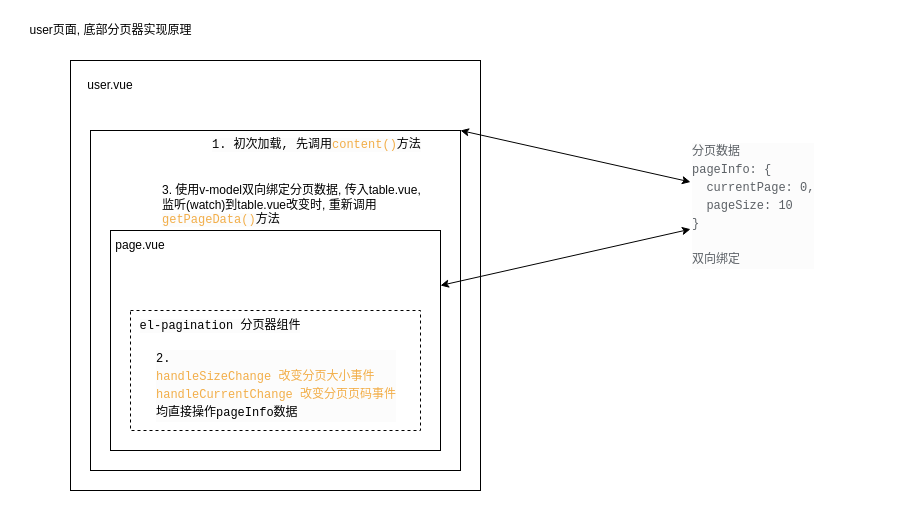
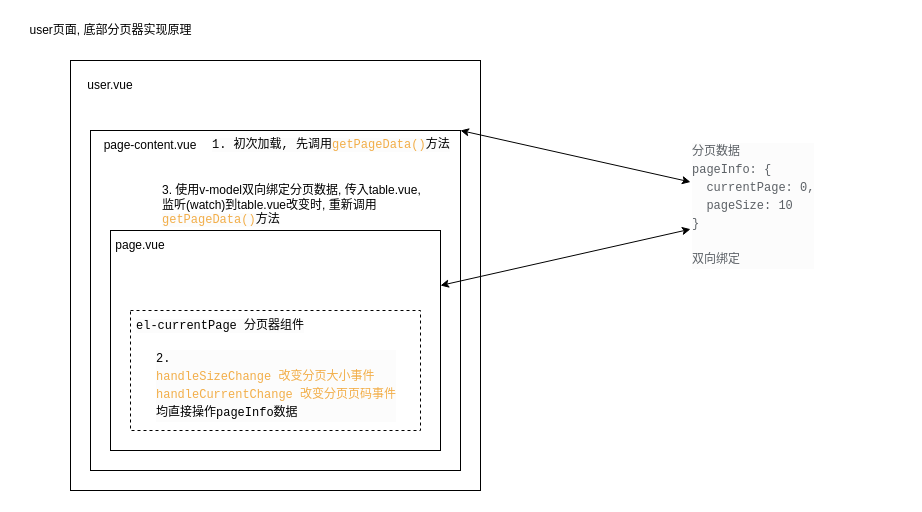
- <mxCell id="16" value="&lt;span style=&quot;font-family: &amp;#34;menlo&amp;#34; , &amp;#34;monaco&amp;#34; , &amp;#34;courier new&amp;#34; , monospace ; background-color: rgb(252 , 252 , 252)&quot;&gt;1. 初次加载, 先调用&lt;/span&gt;&lt;span style=&quot;font-size: 12px ; font-style: normal ; font-weight: 400 ; letter-spacing: normal ; text-align: left ; text-indent: 0px ; text-transform: none ; word-spacing: 0px ; color: rgb(242 , 174 , 73) ; background-color: rgb(252 , 252 , 252) ; font-family: &amp;#34;menlo&amp;#34; , &amp;#34;monaco&amp;#34; , &amp;#34;courier new&amp;#34; , monospace&quot;&gt;content()&lt;/span&gt;&lt;span style=&quot;color: rgb(0 , 0 , 0) ; font-size: 12px ; font-style: normal ; font-weight: 400 ; letter-spacing: normal ; text-align: left ; text-indent: 0px ; text-transform: none ; word-spacing: 0px ; background-color: rgb(252 , 252 , 252) ; font-family: &amp;#34;menlo&amp;#34; , &amp;#34;monaco&amp;#34; , &amp;#34;courier new&amp;#34; , monospace&quot;&gt;方法&lt;/span&gt;" style="text;whiteSpace=wrap;html=1;fontColor=#000000;" vertex="1" parent="1"><mxGeometry x="210" y="130" width="260" height="30" as="geometry" /></mxCell>
+ <mxCell id="16" value="&lt;span style=&quot;font-family: &amp;#34;menlo&amp;#34; , &amp;#34;monaco&amp;#34; , &amp;#34;courier new&amp;#34; , monospace ; background-color: rgb(252 , 252 , 252)&quot;&gt;1. 初次加载, 先调用&lt;/span&gt;&lt;span style=&quot;font-size: 12px ; font-style: normal ; font-weight: 400 ; letter-spacing: normal ; text-align: left ; text-indent: 0px ; text-transform: none ; word-spacing: 0px ; color: rgb(242 , 174 , 73) ; background-color: rgb(252 , 252 , 252) ; font-family: &amp;#34;menlo&amp;#34; , &amp;#34;monaco&amp;#34; , &amp;#34;courier new&amp;#34; , monospace&quot;&gt;getPageData()&lt;/span&gt;&lt;span style=&quot;color: rgb(0 , 0 , 0) ; font-size: 12px ; font-style: normal ; font-weight: 400 ; letter-spacing: normal ; text-align: left ; text-indent: 0px ; text-transform: none ; word-spacing: 0px ; background-color: rgb(252 , 252 , 252) ; font-family: &amp;#34;menlo&amp;#34; , &amp;#34;monaco&amp;#34; , &amp;#34;courier new&amp;#34; , monospace&quot;&gt;方法&lt;/span&gt;" style="text;whiteSpace=wrap;html=1;fontColor=#000000;" vertex="1" parent="1"><mxGeometry x="210" y="130" width="260" height="30" as="geometry" /></mxCell>
+ <mxCell id="6" value="page-content.vue" style="text;html=1;strokeColor=none;fillColor=none;align=center;verticalAlign=middle;whiteSpace=wrap;rounded=0;" parent="1" vertex="1"><mxGeometry x="90" y="130" width="120" height="30" as="geometry" /></mxCell>
- <mxCell id="10" value="&lt;span style=&quot;font-family: &amp;#34;menlo&amp;#34; , &amp;#34;monaco&amp;#34; , &amp;#34;courier new&amp;#34; , monospace ; background-color: rgb(252 , 252 , 252)&quot;&gt;el-pagination 分页器组件&lt;/span&gt;" style="text;html=1;strokeColor=none;fillColor=none;align=center;verticalAlign=middle;whiteSpace=wrap;rounded=0;fontColor=#000000;" parent="1" vertex="1"><mxGeometry x="130" y="310" width="180" height="30" as="geometry" /></mxCell>
+ <mxCell id="10" value="&lt;span style=&quot;font-family: &amp;#34;menlo&amp;#34; , &amp;#34;monaco&amp;#34; , &amp;#34;courier new&amp;#34; , monospace ; background-color: rgb(252 , 252 , 252)&quot;&gt;el-currentPage 分页器组件&lt;/span&gt;" style="text;html=1;strokeColor=none;fillColor=none;align=center;verticalAlign=middle;whiteSpace=wrap;rounded=0;fontColor=#000000;" parent="1" vertex="1"><mxGeometry x="130" y="310" width="180" height="30" as="geometry" /></mxCell>
